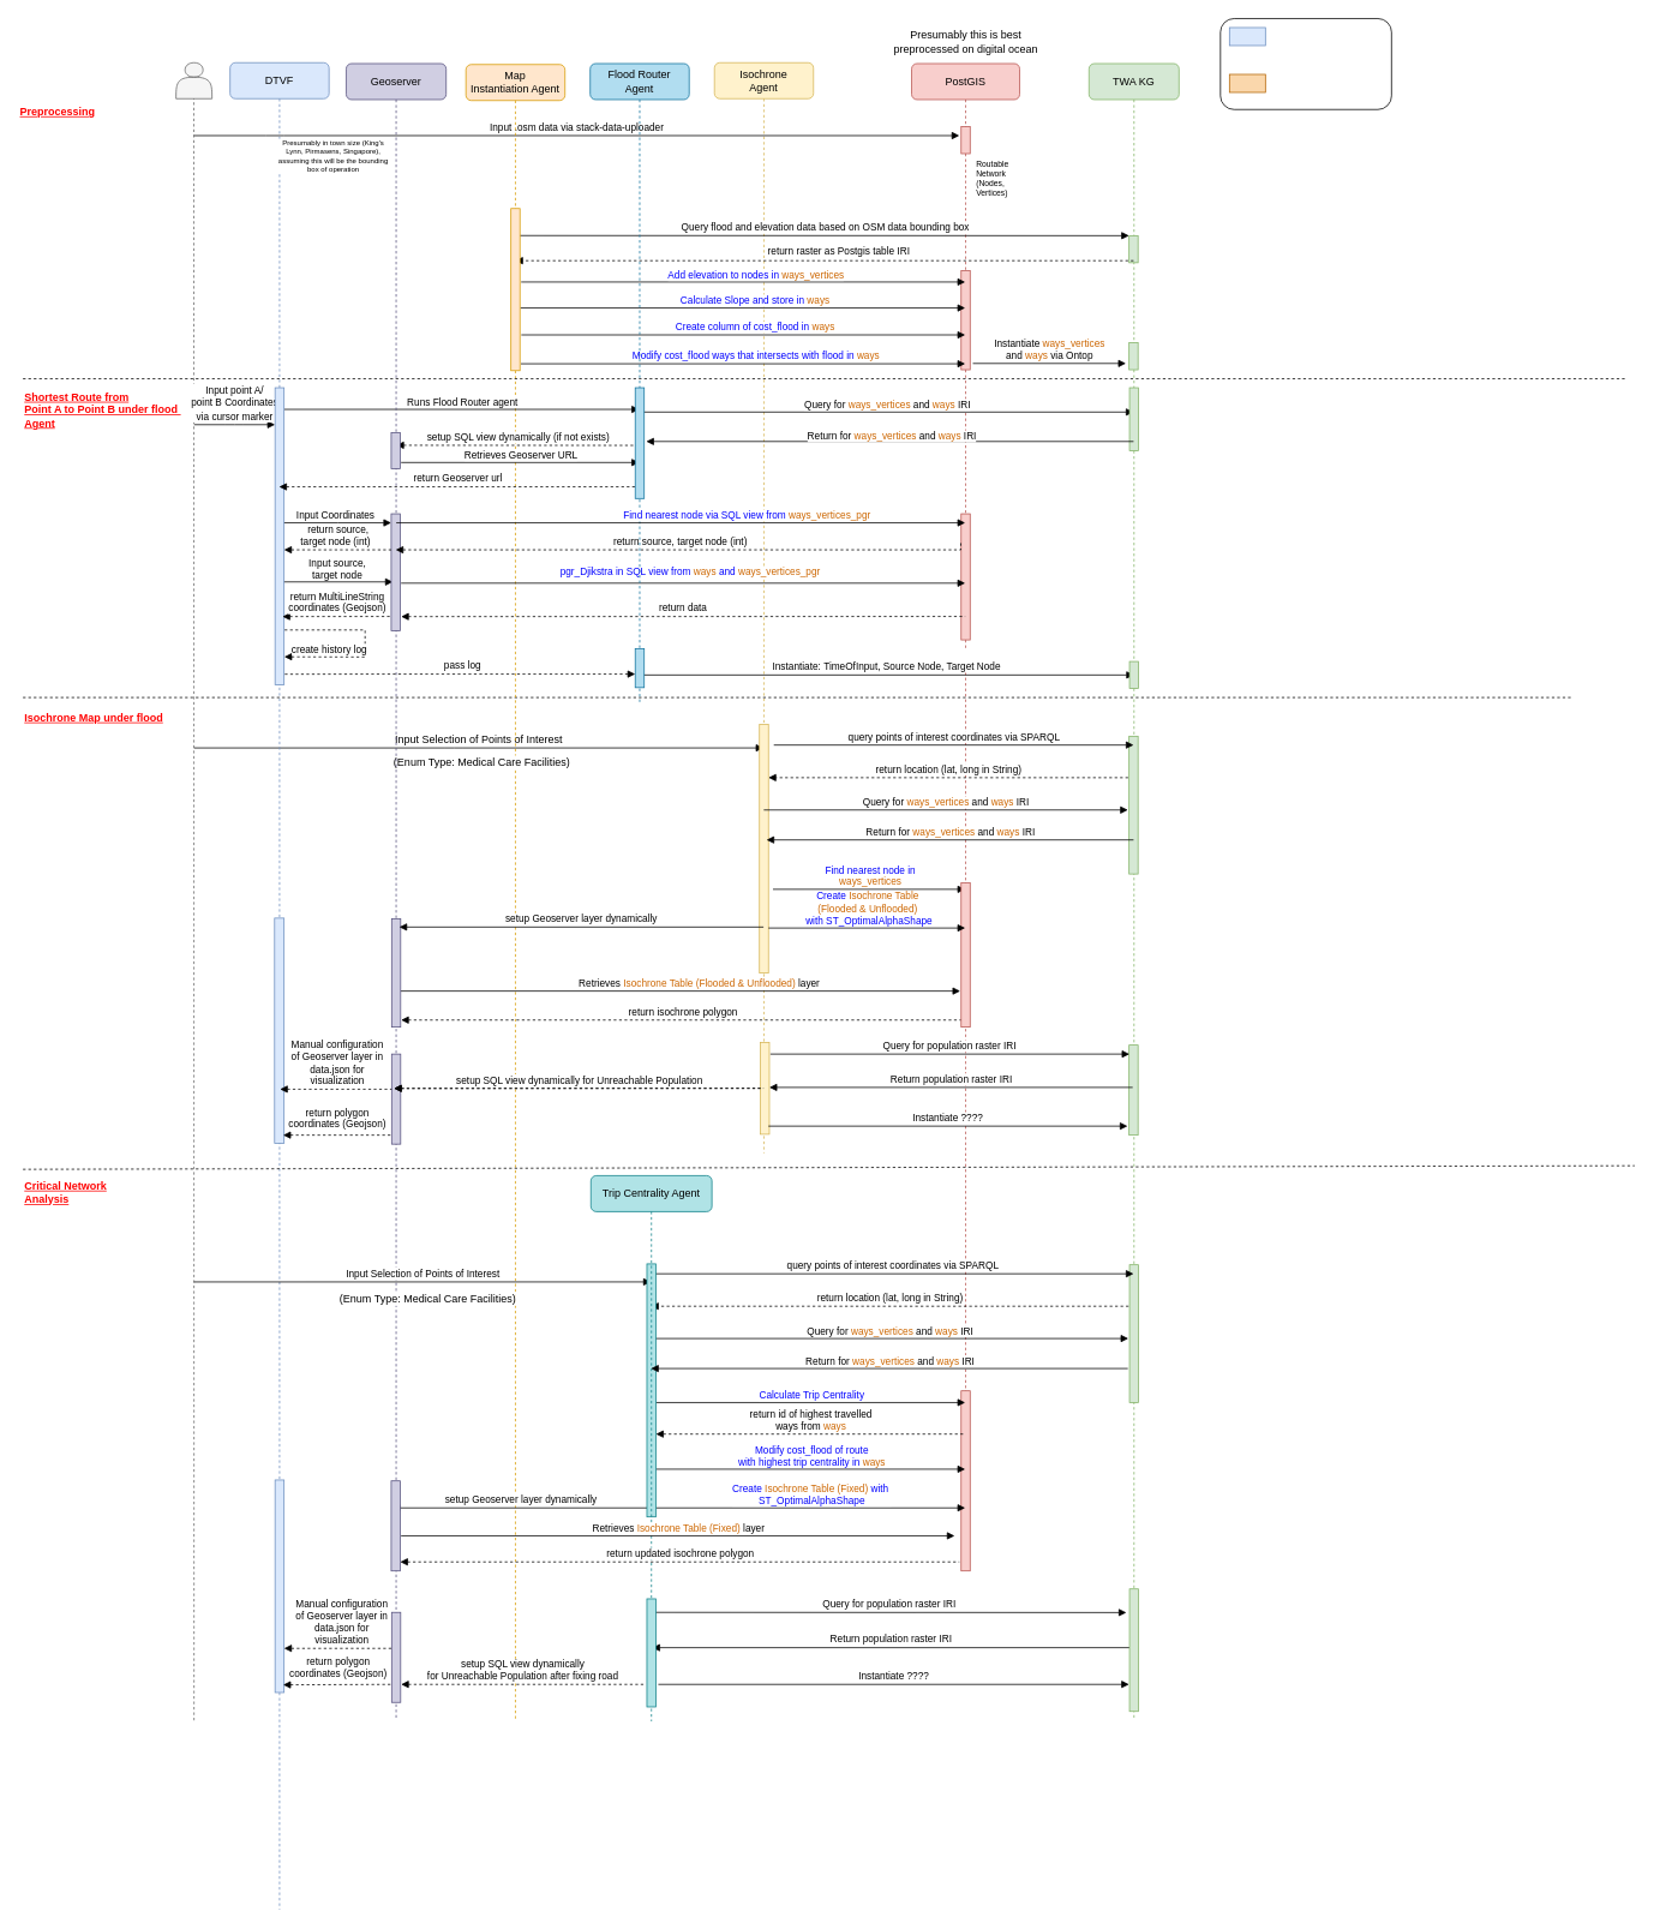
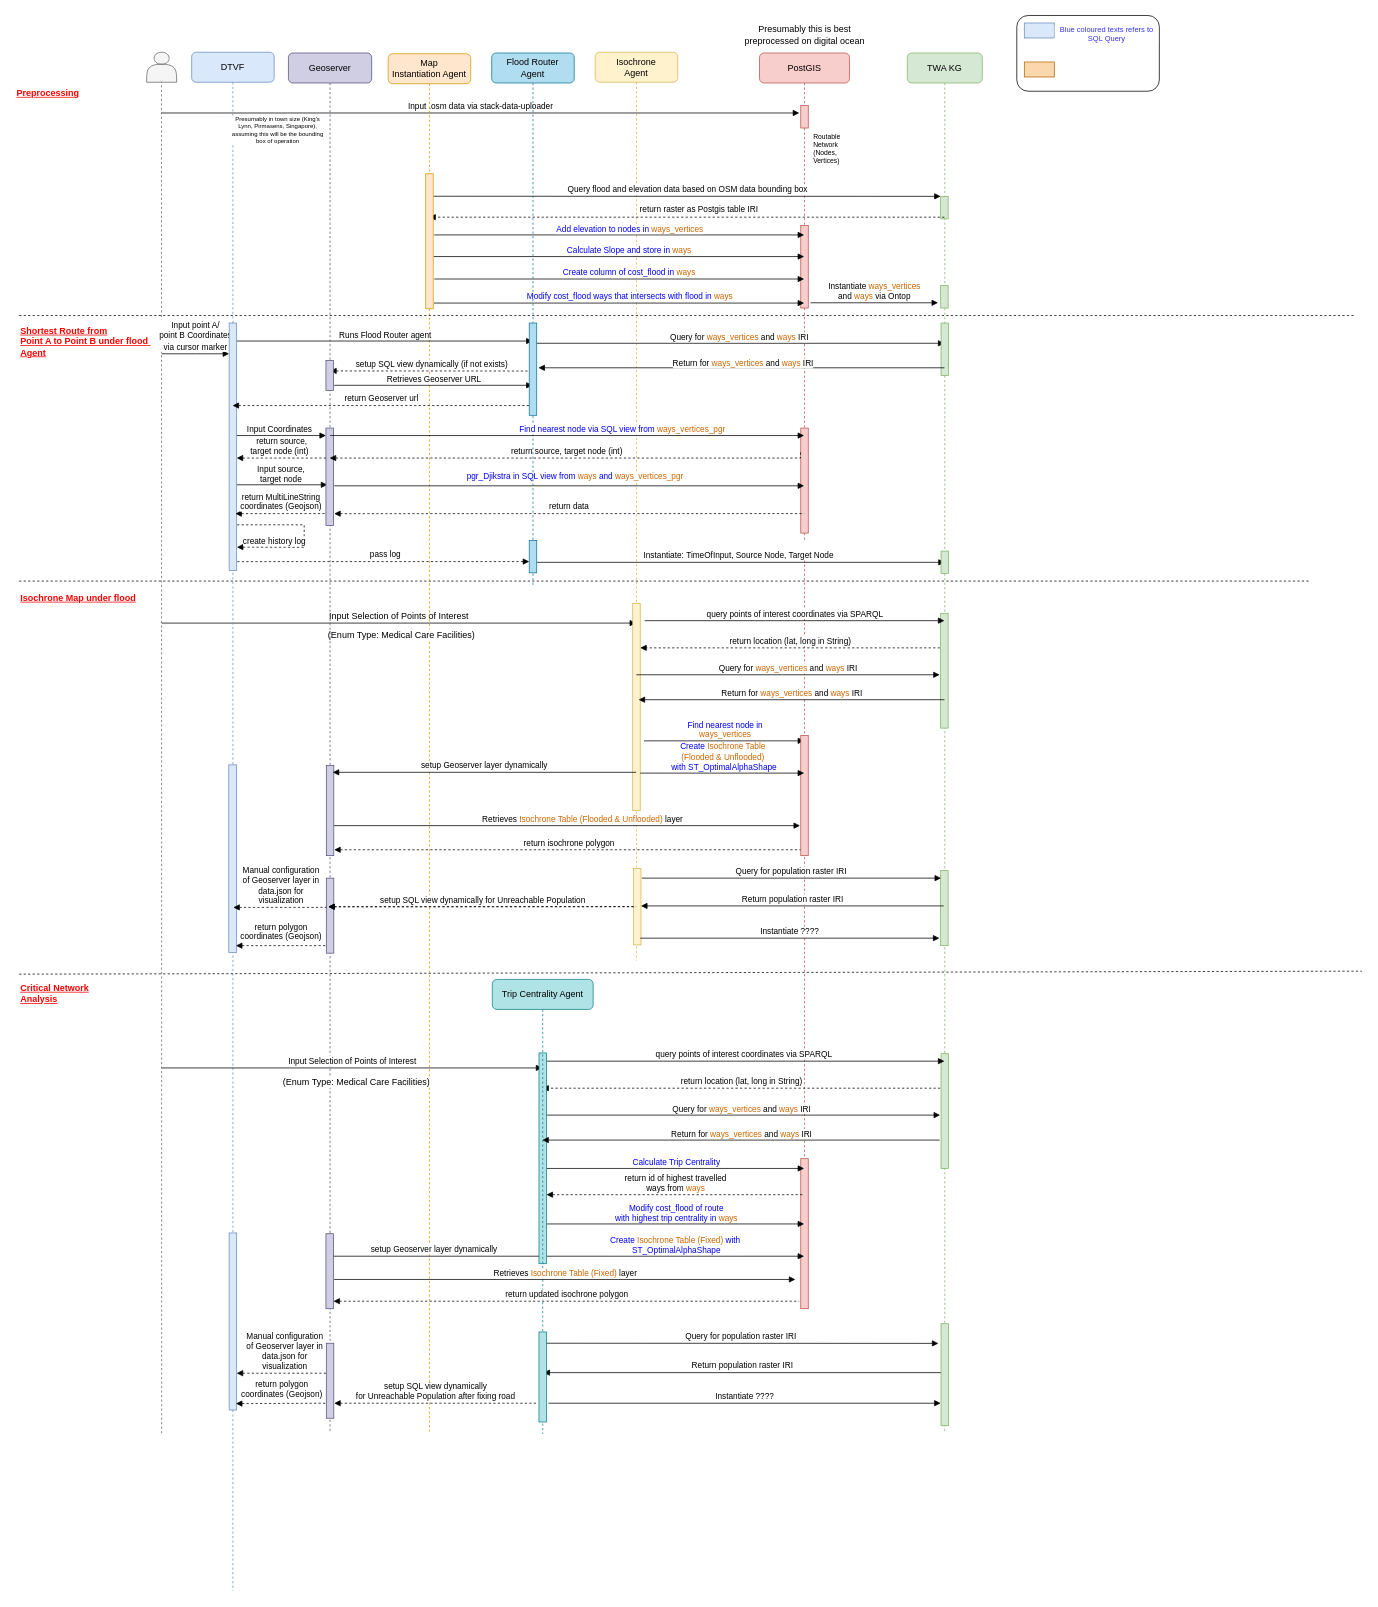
+ <mxCell id="40" value="Blue coloured texts refers to SQL Query" style="text;html=1;strokeColor=none;fillColor=none;align=center;verticalAlign=middle;whiteSpace=wrap;rounded=0;fontSize=10;fontColor=#3333FF;labelBackgroundColor=default;" parent="1" vertex="1"><mxGeometry x="1405" y="30" width="140" height="30" as="geometry" /></mxCell>
